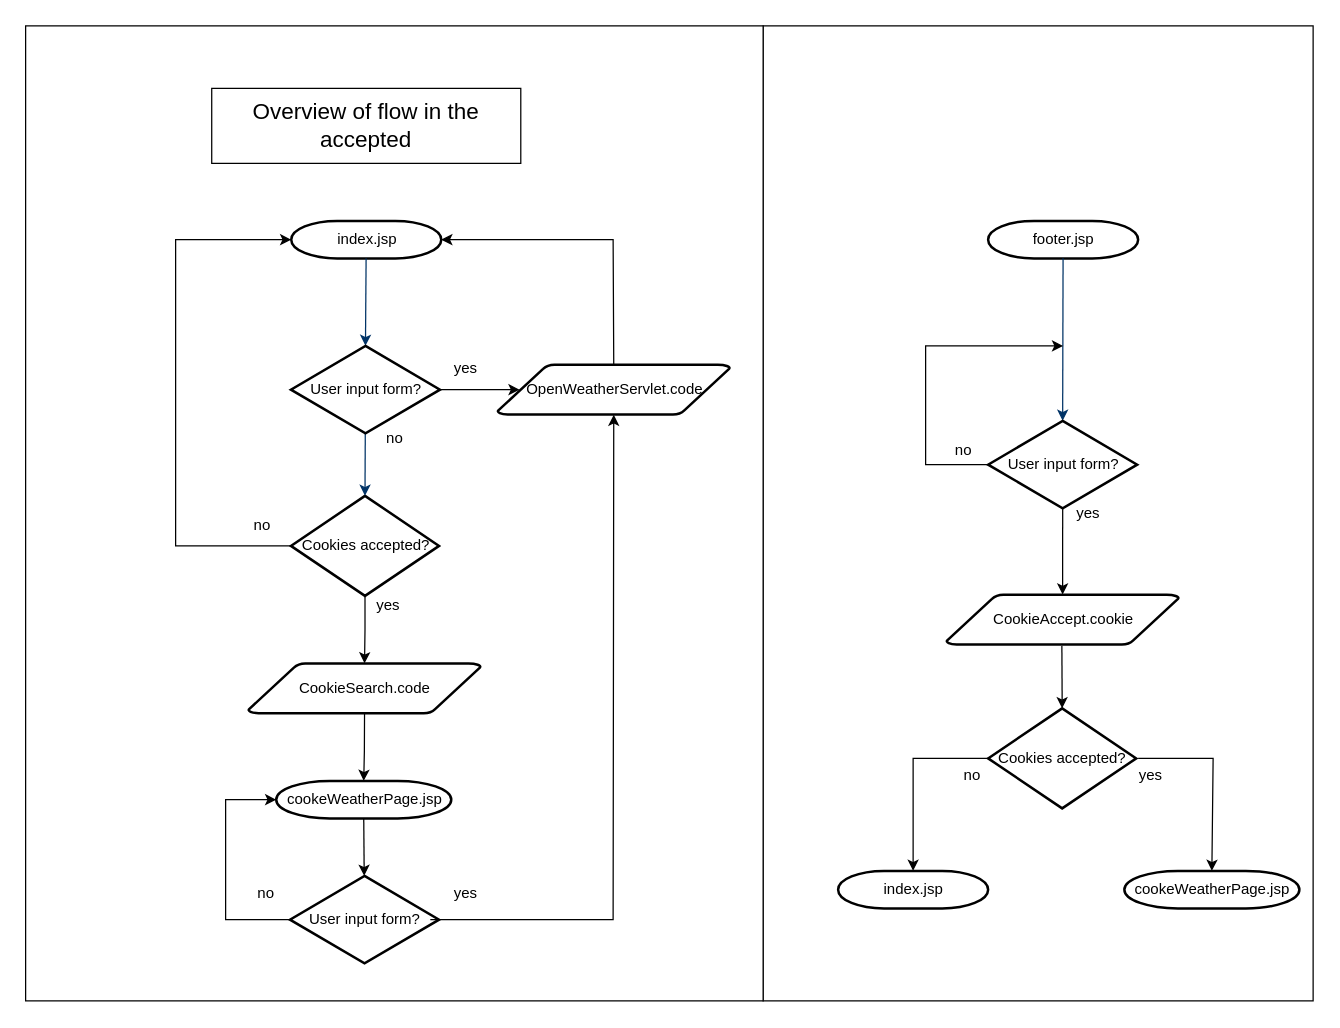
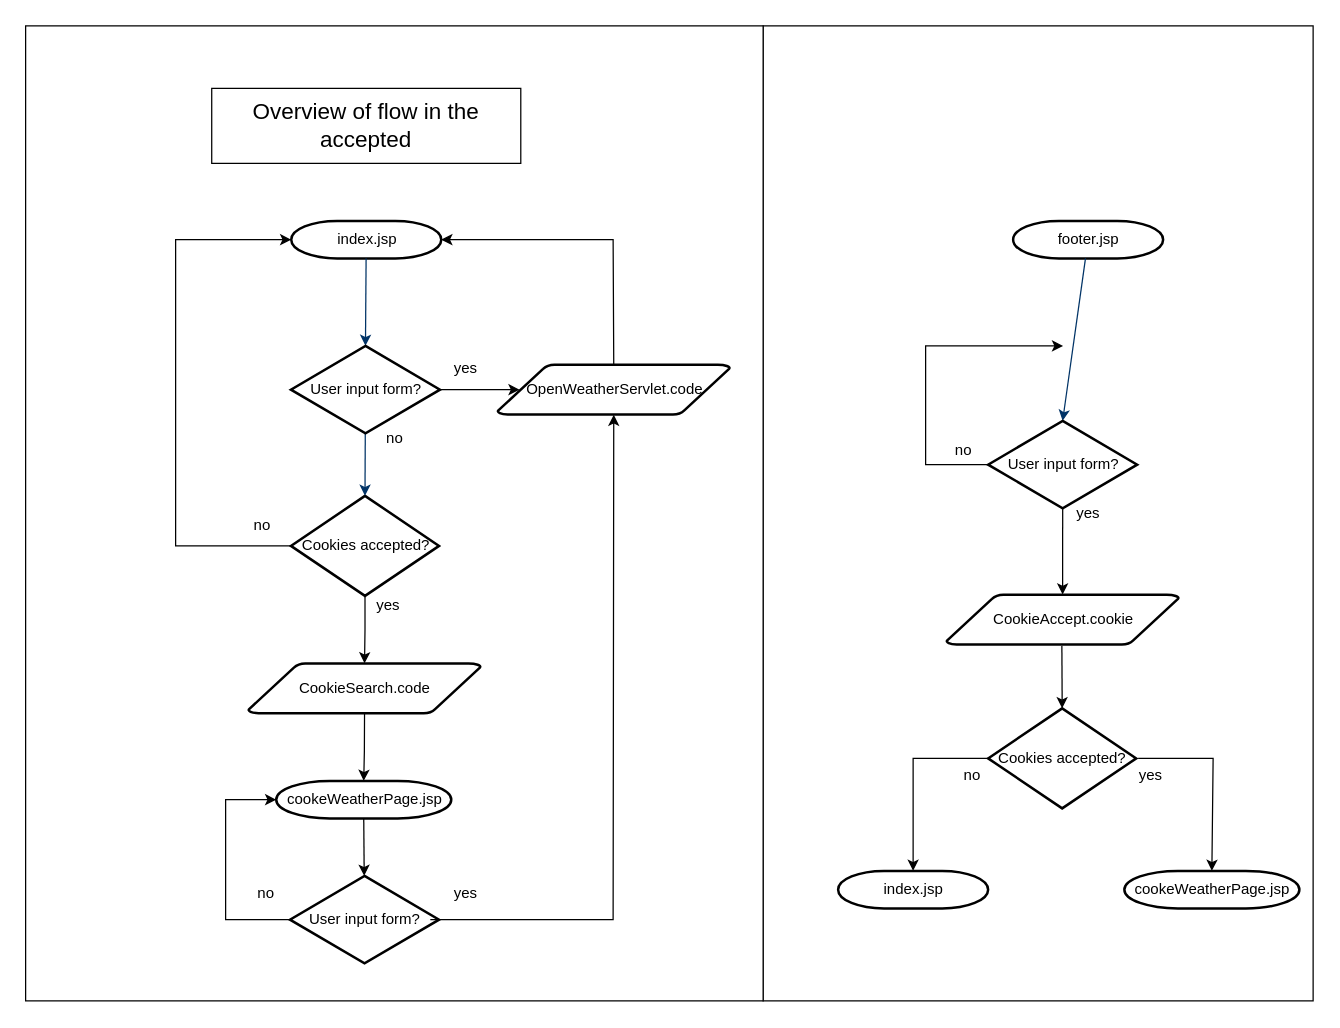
- <mxCell id="27" value="footer.jsp" style="shape=mxgraph.flowchart.terminator;strokeWidth=2;gradientColor=none;gradientDirection=north;fontStyle=0;html=1;" vertex="1" parent="1"><mxGeometry x="790" y="176" width="120" height="30" as="geometry" /></mxCell>
+ <mxCell id="27" value="footer.jsp" style="shape=mxgraph.flowchart.terminator;strokeWidth=2;gradientColor=none;gradientDirection=north;fontStyle=0;html=1;" vertex="1" parent="1"><mxGeometry x="810" y="176" width="120" height="30" as="geometry" /></mxCell>
